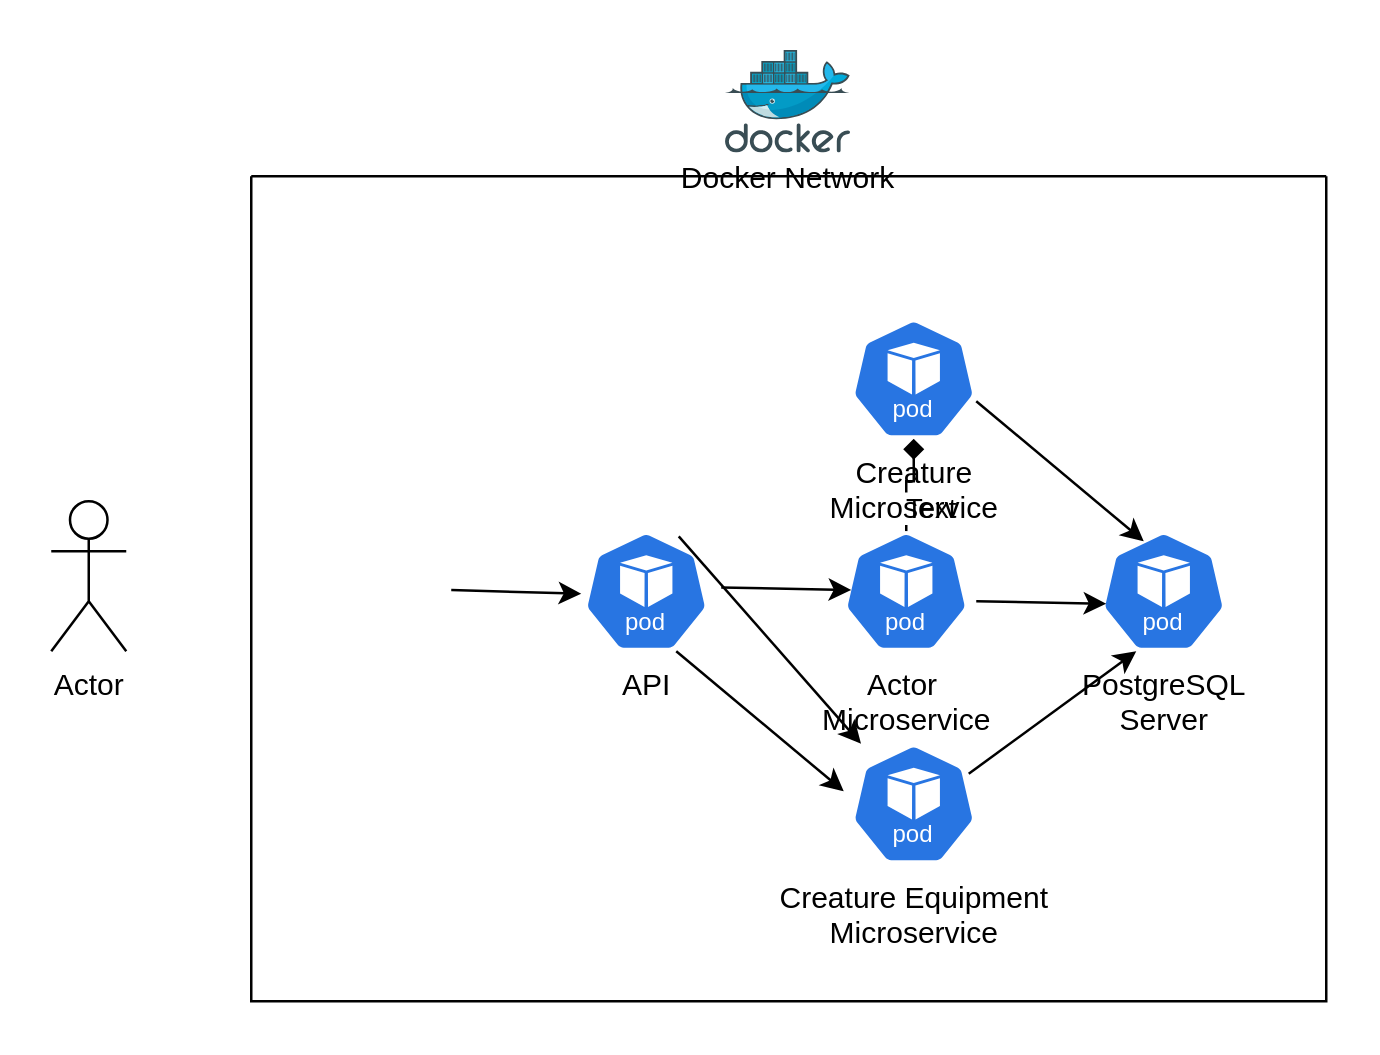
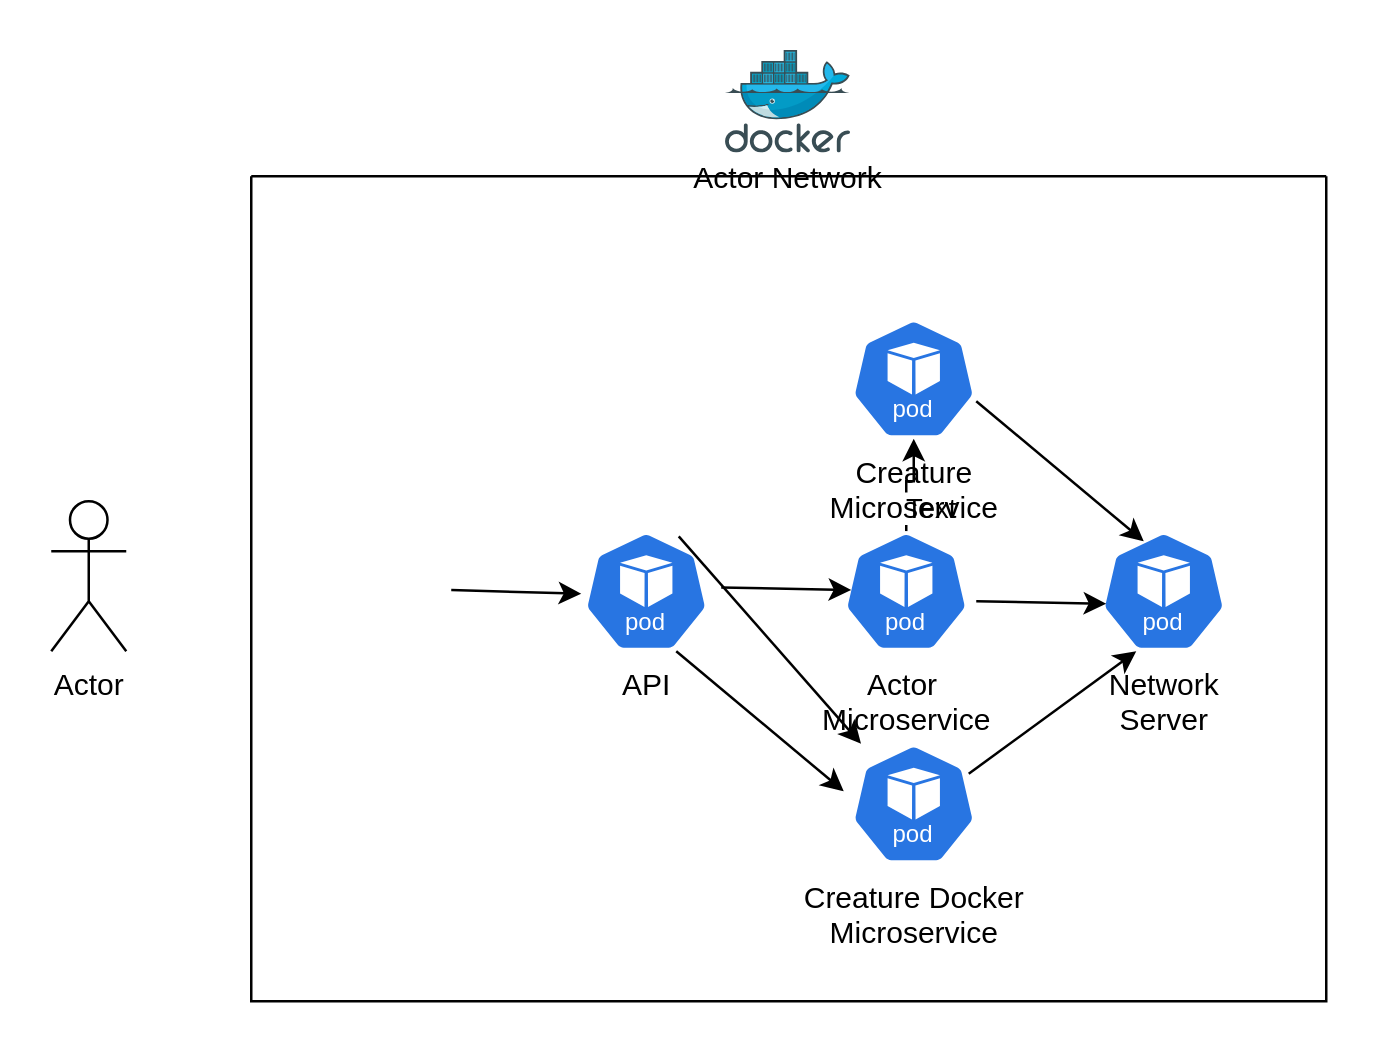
- <mxCell id="3" value="Docker Network" style="swimlane;startSize=0;fontStyle=0" vertex="1" parent="1"><mxGeometry x="100" y="70" width="430" height="330" as="geometry" /></mxCell>
+ <mxCell id="3" value="Actor Network" style="swimlane;startSize=0;fontStyle=0" vertex="1" parent="1"><mxGeometry x="100" y="70" width="430" height="330" as="geometry" /></mxCell>
- <mxCell id="5" value="" style="edgeStyle=orthogonalEdgeStyle;rounded=0;orthogonalLoop=1;jettySize=auto;html=1;endArrow=diamond;" edge="1" parent="3" source="7" target="9"><mxGeometry relative="1" as="geometry" /></mxCell>
+ <mxCell id="5" value="" style="edgeStyle=orthogonalEdgeStyle;rounded=0;orthogonalLoop=1;jettySize=auto;html=1;" edge="1" parent="3" source="7" target="9"><mxGeometry relative="1" as="geometry" /></mxCell>
- <mxCell id="8" value="PostgreSQL&lt;div&gt;Server&lt;/div&gt;" style="aspect=fixed;sketch=0;html=1;dashed=0;whitespace=wrap;verticalLabelPosition=bottom;verticalAlign=top;fillColor=#2875E2;strokeColor=#ffffff;points=[[0.005,0.63,0],[0.1,0.2,0],[0.9,0.2,0],[0.5,0,0],[0.995,0.63,0],[0.72,0.99,0],[0.5,1,0],[0.28,0.99,0]];shape=mxgraph.kubernetes.icon2;kubernetesLabel=1;prIcon=pod" vertex="1" parent="3"><mxGeometry x="340" y="142" width="50" height="48" as="geometry" /></mxCell>
+ <mxCell id="8" value="Network&lt;div&gt;Server&lt;/div&gt;" style="aspect=fixed;sketch=0;html=1;dashed=0;whitespace=wrap;verticalLabelPosition=bottom;verticalAlign=top;fillColor=#2875E2;strokeColor=#ffffff;points=[[0.005,0.63,0],[0.1,0.2,0],[0.9,0.2,0],[0.5,0,0],[0.995,0.63,0],[0.72,0.99,0],[0.5,1,0],[0.28,0.99,0]];shape=mxgraph.kubernetes.icon2;kubernetesLabel=1;prIcon=pod" vertex="1" parent="3"><mxGeometry x="340" y="142" width="50" height="48" as="geometry" /></mxCell>
- <mxCell id="10" value="Creature Equipment&lt;div&gt;Microservice&lt;/div&gt;" style="aspect=fixed;sketch=0;html=1;dashed=0;whitespace=wrap;verticalLabelPosition=bottom;verticalAlign=top;fillColor=#2875E2;strokeColor=#ffffff;points=[[0.005,0.63,0],[0.1,0.2,0],[0.9,0.2,0],[0.5,0,0],[0.995,0.63,0],[0.72,0.99,0],[0.5,1,0],[0.28,0.99,0]];shape=mxgraph.kubernetes.icon2;kubernetesLabel=1;prIcon=pod" vertex="1" parent="3"><mxGeometry x="240" y="227" width="50" height="48" as="geometry" /></mxCell>
+ <mxCell id="10" value="Creature Docker&lt;div&gt;Microservice&lt;/div&gt;" style="aspect=fixed;sketch=0;html=1;dashed=0;whitespace=wrap;verticalLabelPosition=bottom;verticalAlign=top;fillColor=#2875E2;strokeColor=#ffffff;points=[[0.005,0.63,0],[0.1,0.2,0],[0.9,0.2,0],[0.5,0,0],[0.995,0.63,0],[0.72,0.99,0],[0.5,1,0],[0.28,0.99,0]];shape=mxgraph.kubernetes.icon2;kubernetesLabel=1;prIcon=pod" vertex="1" parent="3"><mxGeometry x="240" y="227" width="50" height="48" as="geometry" /></mxCell>
